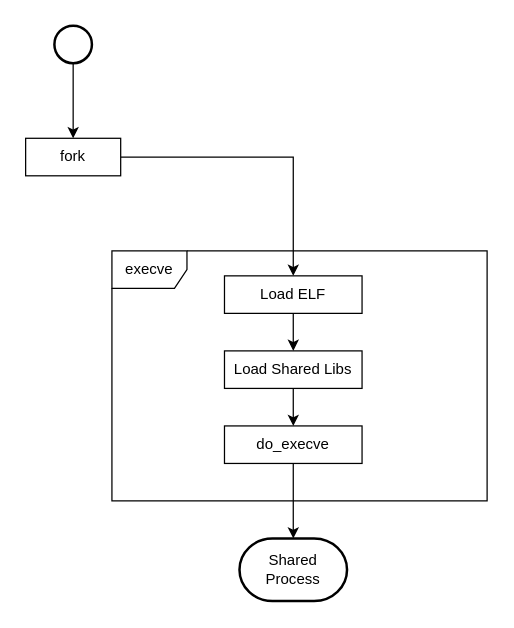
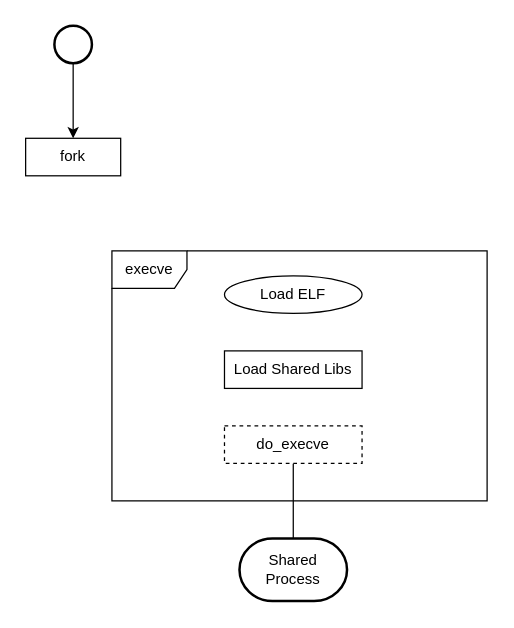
- <mxCell id="5" value="" style="edgeStyle=orthogonalEdgeStyle;rounded=0;orthogonalLoop=1;jettySize=auto;html=1;" edge="1" parent="1" source="6" target="8"><mxGeometry relative="1" as="geometry" /></mxCell>
- <mxCell id="8" value="Load ELF" style="rounded=0;whiteSpace=wrap;html=1;" vertex="1" parent="1"><mxGeometry x="179" y="220" width="110" height="30" as="geometry" /></mxCell>
+ <mxCell id="8" value="Load ELF" style="ellipse;whiteSpace=wrap;html=1;" vertex="1" parent="1"><mxGeometry x="179" y="220" width="110" height="30" as="geometry" /></mxCell>
- <mxCell id="7" value="" style="edgeStyle=orthogonalEdgeStyle;rounded=0;orthogonalLoop=1;jettySize=auto;html=1;" edge="1" parent="1" source="8" target="10"><mxGeometry relative="1" as="geometry" /></mxCell>
- <mxCell id="9" value="" style="edgeStyle=orthogonalEdgeStyle;rounded=0;orthogonalLoop=1;jettySize=auto;html=1;" edge="1" parent="1" source="10" target="12"><mxGeometry relative="1" as="geometry" /></mxCell>
- <mxCell id="12" value="do_execve" style="rounded=0;whiteSpace=wrap;html=1;" vertex="1" parent="1"><mxGeometry x="179" y="340" width="110" height="30" as="geometry" /></mxCell>
+ <mxCell id="12" value="do_execve" style="rounded=0;whiteSpace=wrap;html=1;dashed=1;" vertex="1" parent="1"><mxGeometry x="179" y="340" width="110" height="30" as="geometry" /></mxCell>
- <mxCell id="11" value="" style="edgeStyle=orthogonalEdgeStyle;rounded=0;orthogonalLoop=1;jettySize=auto;html=1;entryX=0.5;entryY=0;entryDx=0;entryDy=0;entryPerimeter=0;" edge="1" parent="1" source="12" target="13"><mxGeometry relative="1" as="geometry"><mxPoint x="234" y="426" as="targetPoint" /></mxGeometry></mxCell>
+ <mxCell id="11" value="" style="edgeStyle=orthogonalEdgeStyle;rounded=0;orthogonalLoop=1;jettySize=auto;html=1;entryX=0.5;entryY=0;entryDx=0;entryDy=0;entryPerimeter=0;endArrow=none;" edge="1" parent="1" source="12" target="13"><mxGeometry relative="1" as="geometry"><mxPoint x="234" y="426" as="targetPoint" /></mxGeometry></mxCell>
